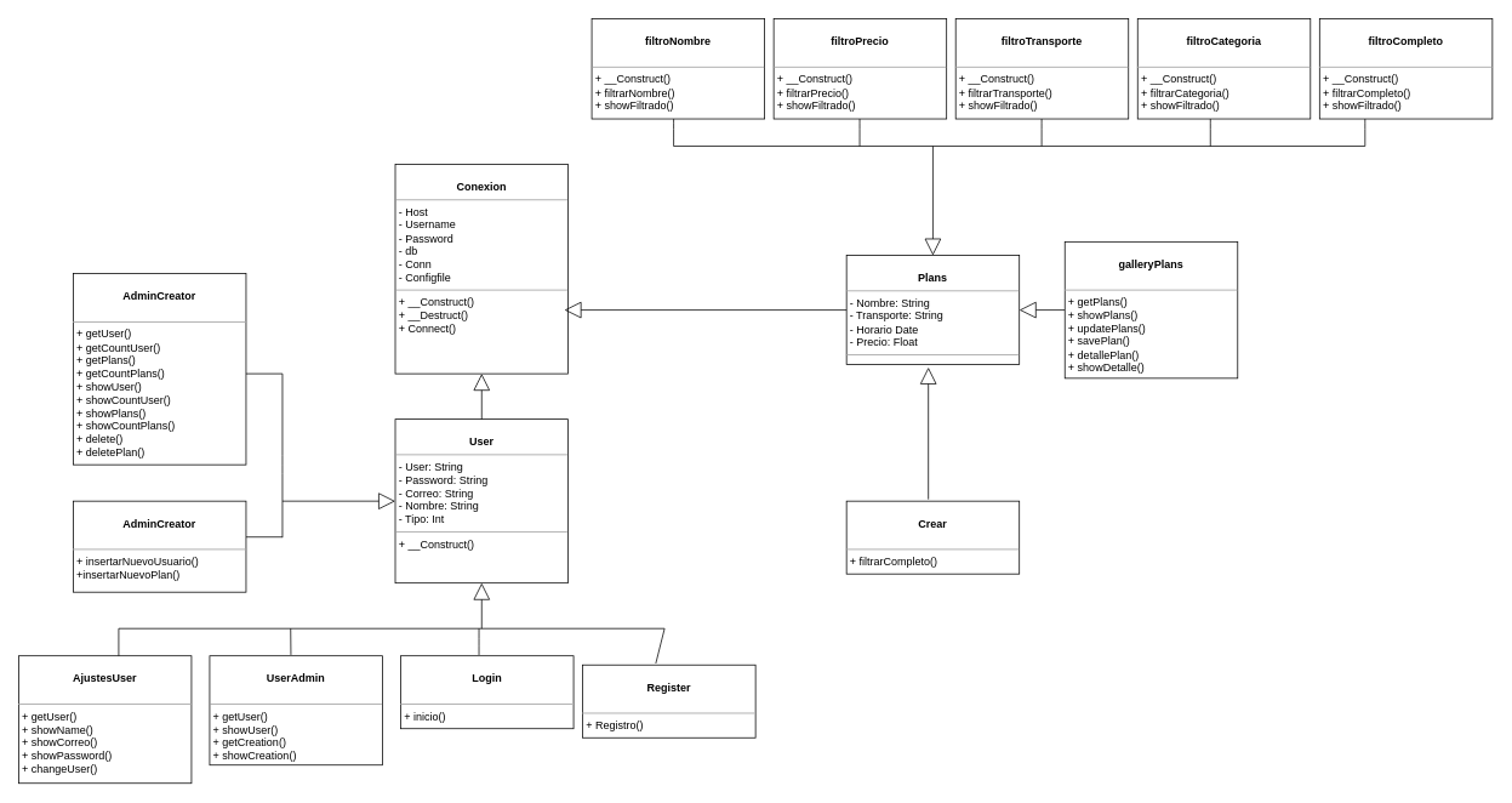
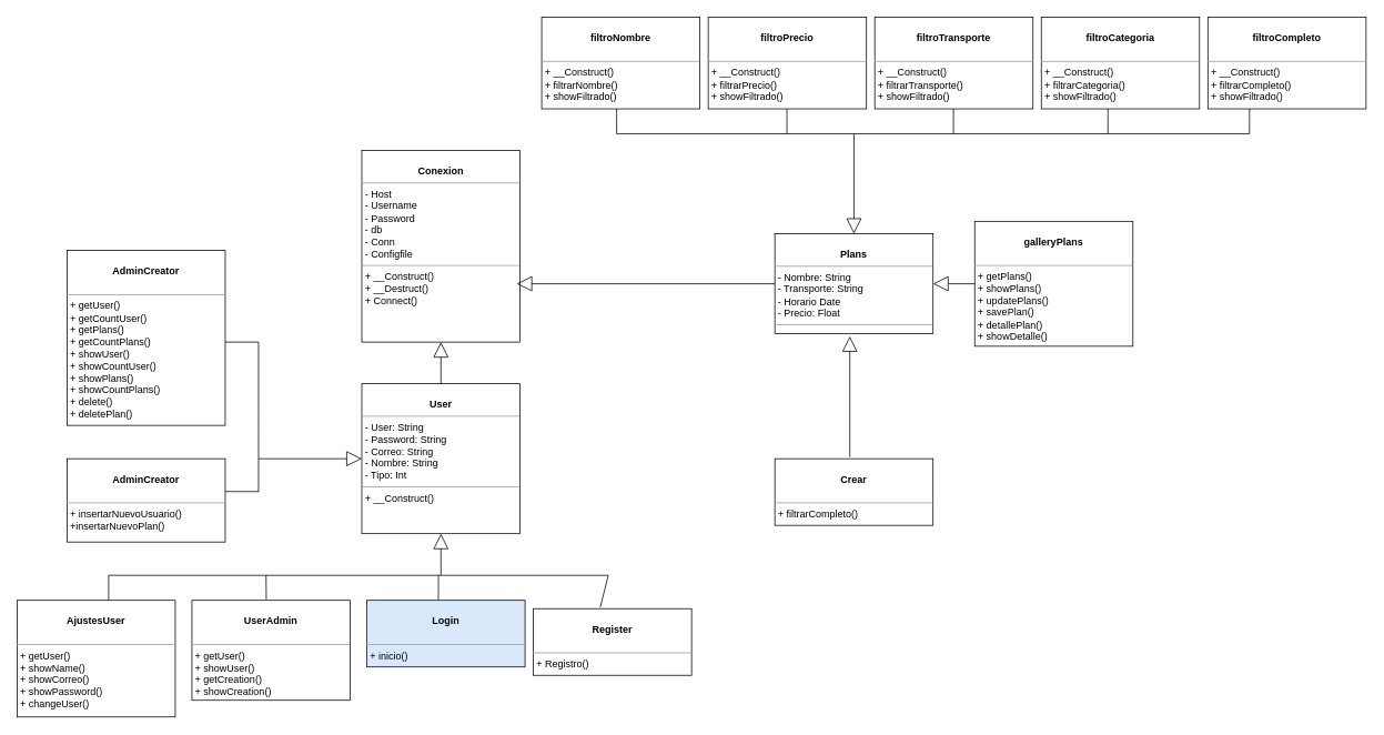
- <mxCell id="2" value="&lt;p style=&quot;margin: 0px ; margin-top: 4px ; text-align: center&quot;&gt;&lt;br&gt;&lt;b&gt;Login&lt;/b&gt;&lt;/p&gt;&lt;p style=&quot;margin: 0px ; margin-left: 4px&quot;&gt;&lt;br&gt;&lt;/p&gt;&lt;hr size=&quot;1&quot;&gt;&lt;p style=&quot;margin: 0px ; margin-left: 4px&quot;&gt;+ inicio()&lt;br&gt;&lt;/p&gt;" style="verticalAlign=top;align=left;overflow=fill;fontSize=12;fontFamily=Helvetica;html=1;" parent="1" vertex="1"><mxGeometry x="440" y="720" width="190" height="80" as="geometry" /></mxCell>
+ <mxCell id="2" value="&lt;p style=&quot;margin: 0px ; margin-top: 4px ; text-align: center&quot;&gt;&lt;br&gt;&lt;b&gt;Login&lt;/b&gt;&lt;/p&gt;&lt;p style=&quot;margin: 0px ; margin-left: 4px&quot;&gt;&lt;br&gt;&lt;/p&gt;&lt;hr size=&quot;1&quot;&gt;&lt;p style=&quot;margin: 0px ; margin-left: 4px&quot;&gt;+ inicio()&lt;br&gt;&lt;/p&gt;" style="verticalAlign=top;align=left;overflow=fill;fontSize=12;fontFamily=Helvetica;html=1;fillColor=#dae8fc;" parent="1" vertex="1"><mxGeometry x="440" y="720" width="190" height="80" as="geometry" /></mxCell>
